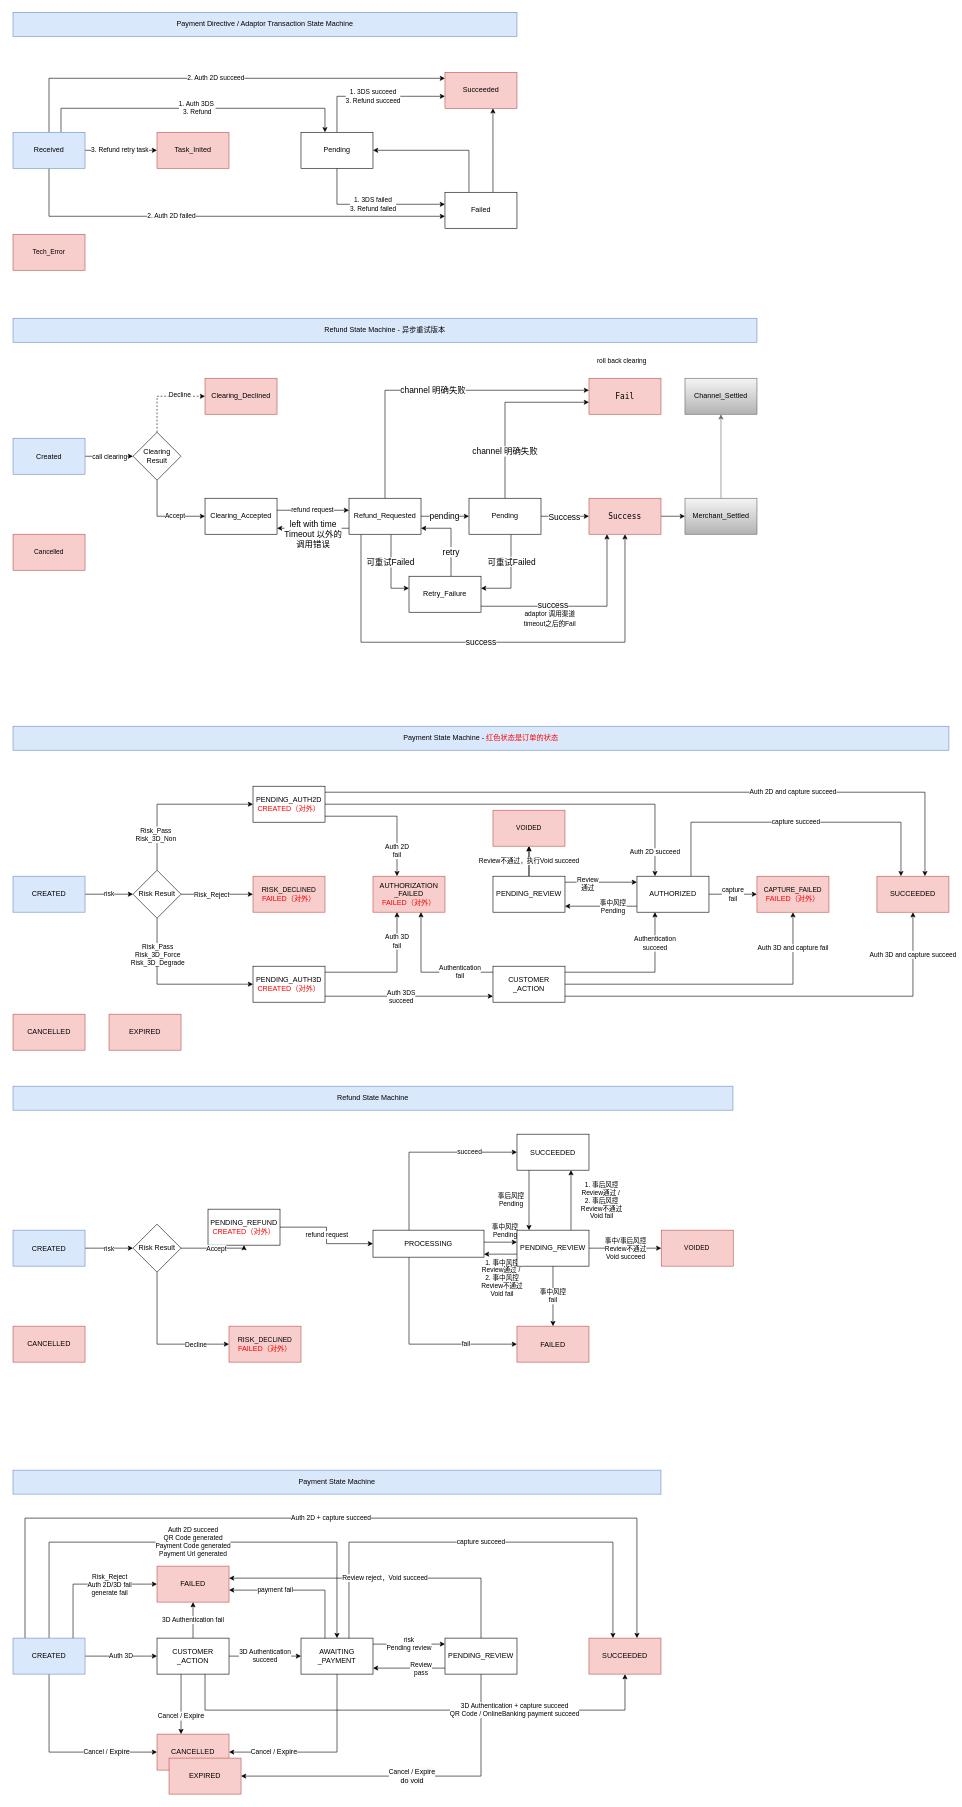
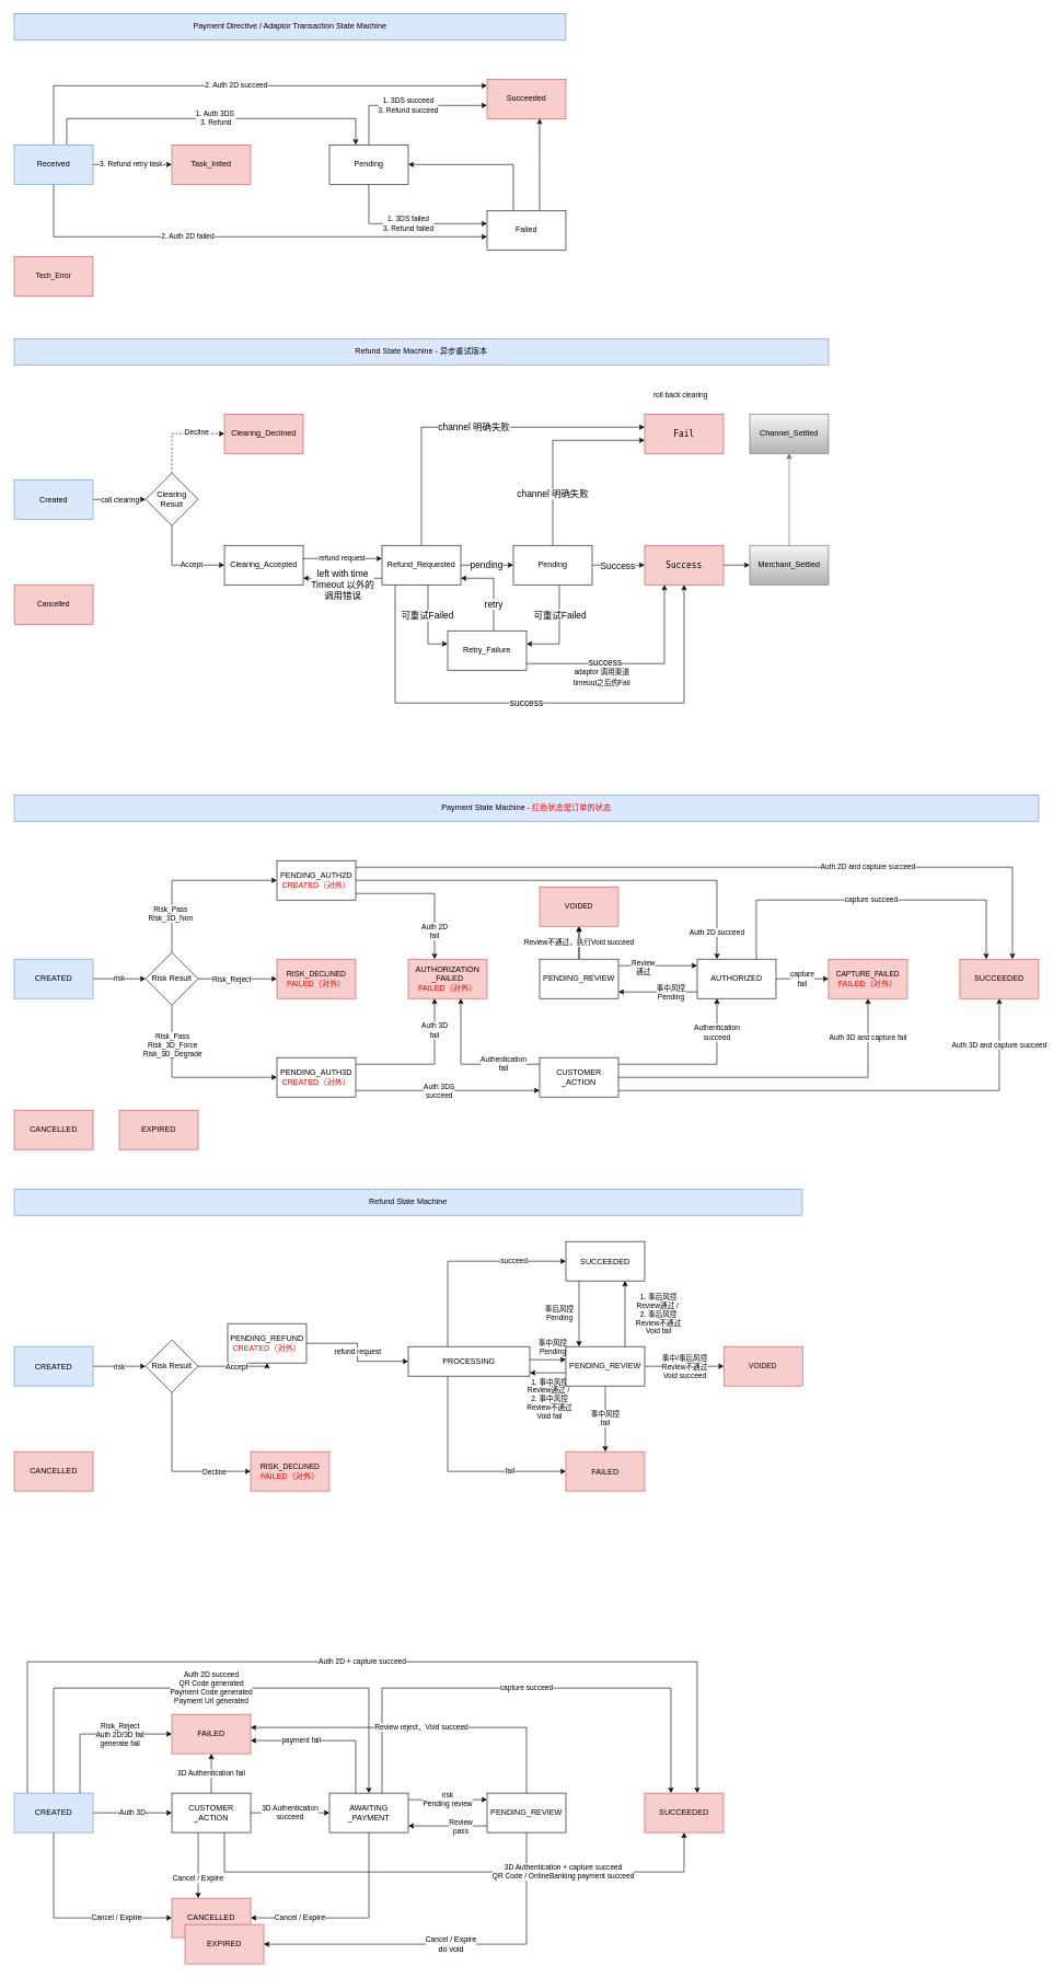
- <mxCell id="21" value="Refund State Machine - 异步重试版本" style="rounded=0;whiteSpace=wrap;html=1;fillColor=#dae8fc;strokeColor=#6c8ebf;" vertex="1" parent="1"><mxGeometry x="21" y="530" width="1240" height="40" as="geometry" /></mxCell>
+ <mxCell id="21" value="Refund State Machine - 异步重试版本" style="rounded=0;whiteSpace=wrap;html=1;fillColor=#dae8fc;strokeColor=#6c8ebf;" vertex="1" parent="1"><mxGeometry x="21" y="515" width="1240" height="40" as="geometry" /></mxCell>
- <mxCell id="135" value="Payment State Machine" style="rounded=0;whiteSpace=wrap;html=1;fillColor=#dae8fc;strokeColor=#6c8ebf;" vertex="1" parent="1"><mxGeometry x="20.92" y="2450" width="1080.03" height="40" as="geometry" /></mxCell>
